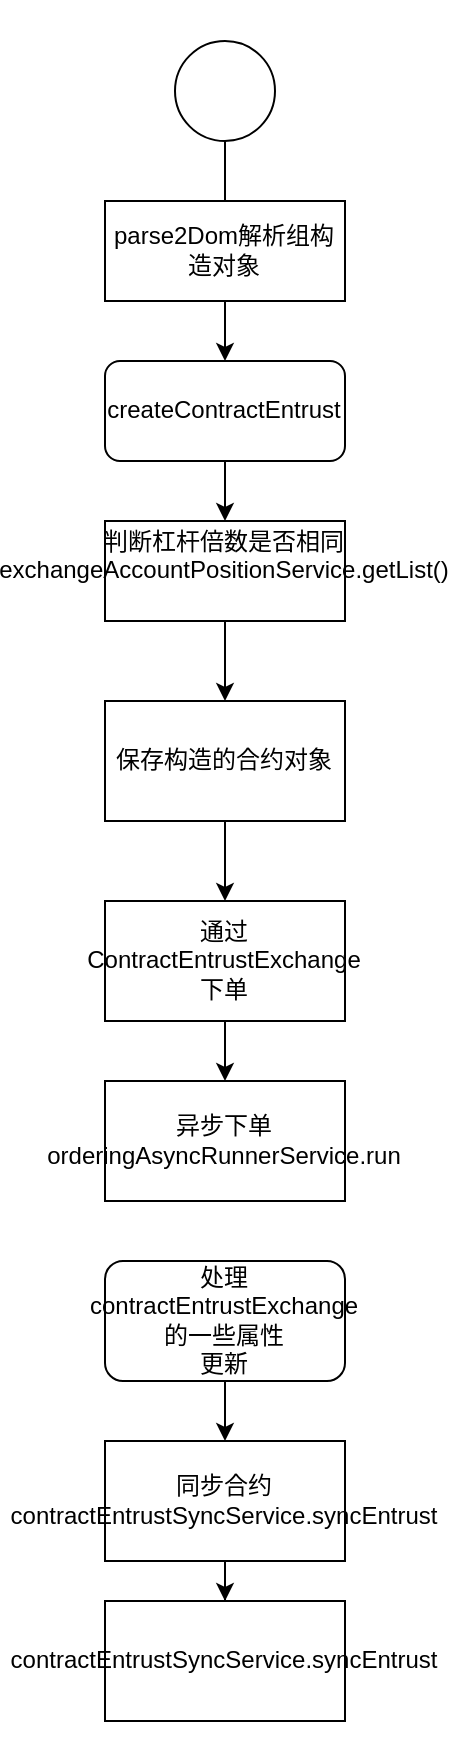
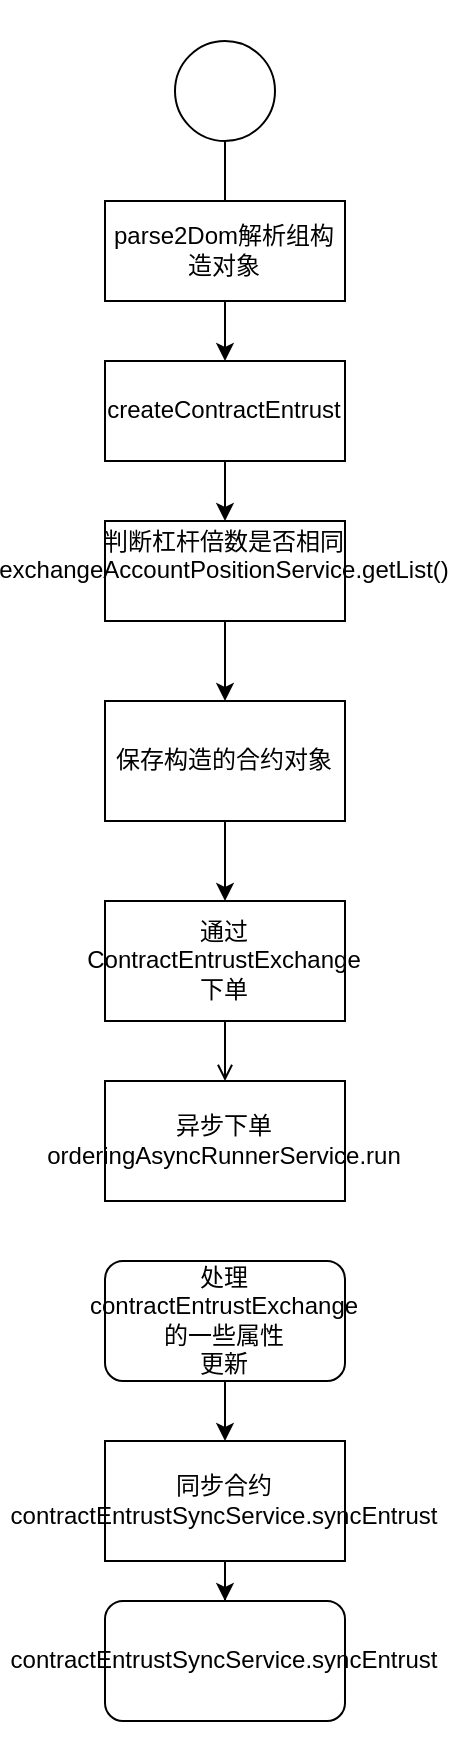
- <mxCell id="7" value="createContractEntrust" style="whiteSpace=wrap;html=1;strokeColor=#000000;rounded=1;" vertex="1" parent="1"><mxGeometry x="20" y="180" width="120" height="50" as="geometry" /></mxCell>
+ <mxCell id="7" value="createContractEntrust" style="rounded=0;whiteSpace=wrap;html=1;strokeColor=#000000;" vertex="1" parent="1"><mxGeometry x="20" y="180" width="120" height="50" as="geometry" /></mxCell>
- <mxCell id="12" style="edgeStyle=orthogonalEdgeStyle;rounded=0;orthogonalLoop=1;jettySize=auto;html=1;entryX=0.5;entryY=0;entryDx=0;entryDy=0;" edge="1" parent="1" source="13" target="14"><mxGeometry relative="1" as="geometry" /></mxCell>
+ <mxCell id="12" style="edgeStyle=orthogonalEdgeStyle;rounded=0;orthogonalLoop=1;jettySize=auto;html=1;entryX=0.5;entryY=0;entryDx=0;entryDy=0;endArrow=open;" edge="1" parent="1" source="13" target="14"><mxGeometry relative="1" as="geometry" /></mxCell>
- <mxCell id="19" value="contractEntrustSyncService.syncEntrust" style="rounded=0;whiteSpace=wrap;html=1;strokeColor=#000000;" vertex="1" parent="1"><mxGeometry x="20" y="800" width="120" height="60" as="geometry" /></mxCell>
+ <mxCell id="19" value="contractEntrustSyncService.syncEntrust" style="whiteSpace=wrap;html=1;strokeColor=#000000;rounded=1;" vertex="1" parent="1"><mxGeometry x="20" y="800" width="120" height="60" as="geometry" /></mxCell>
